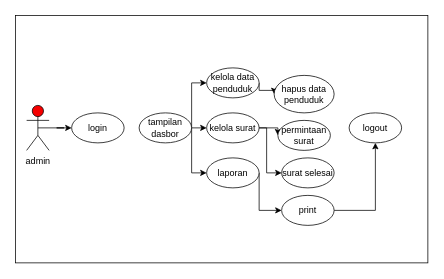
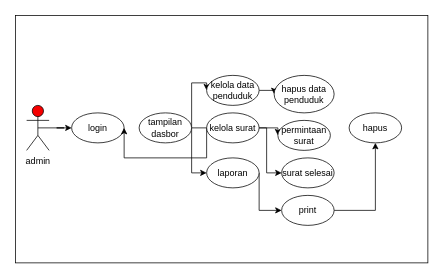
- <mxCell id="12" value="kelola data penduduk" style="ellipse;whiteSpace=wrap;html=1;" vertex="1" parent="1"><mxGeometry x="275" y="90" width="70" height="40" as="geometry" /></mxCell>
+ <mxCell id="12" value="kelola data penduduk" style="ellipse;whiteSpace=wrap;html=1;" vertex="1" parent="1"><mxGeometry x="275" y="100" width="70" height="40" as="geometry" /></mxCell>
- <mxCell id="7" style="edgeStyle=orthogonalEdgeStyle;rounded=0;orthogonalLoop=1;jettySize=auto;html=1;exitX=1;exitY=0.5;exitDx=0;exitDy=0;entryX=0;entryY=0.5;entryDx=0;entryDy=0;" edge="1" parent="1" source="10" target="15"><mxGeometry relative="1" as="geometry" /></mxCell>
+ <mxCell id="7" style="edgeStyle=orthogonalEdgeStyle;rounded=0;orthogonalLoop=1;jettySize=auto;html=1;exitX=1;exitY=0.5;exitDx=0;exitDy=0;" edge="1" parent="1" source="10" target="6"><mxGeometry relative="1" as="geometry" /></mxCell>
- <mxCell id="23" value="logout" style="ellipse;whiteSpace=wrap;html=1;" vertex="1" parent="1"><mxGeometry x="465" y="150" width="70" height="40" as="geometry" /></mxCell>
+ <mxCell id="23" value="hapus" style="ellipse;whiteSpace=wrap;html=1;" vertex="1" parent="1"><mxGeometry x="465" y="150" width="70" height="40" as="geometry" /></mxCell>
